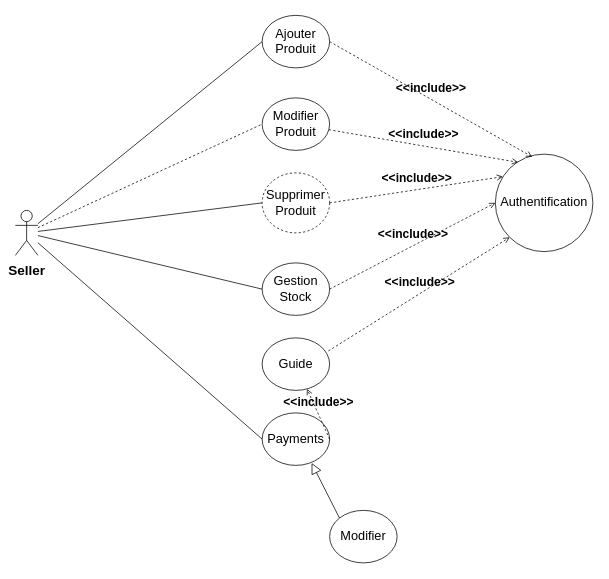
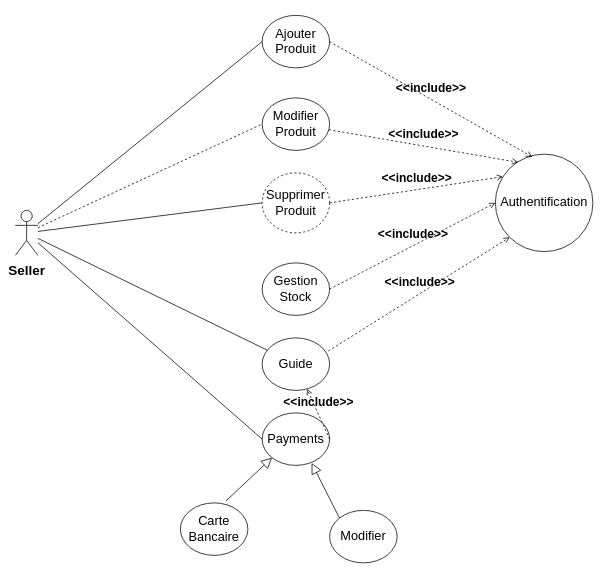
- <mxCell id="14" value="" style="endArrow=none;html=1;rounded=0;fontSize=17;entryX=0;entryY=0.5;entryDx=0;entryDy=0;" edge="1" parent="1" source="2" target="6"><mxGeometry relative="1" as="geometry"><mxPoint x="60" y="119.997" as="sourcePoint" /><mxPoint x="359" y="381.86" as="targetPoint" /></mxGeometry></mxCell>
+ <mxCell id="14" value="" style="endArrow=none;html=1;rounded=0;fontSize=17;" edge="1" parent="1" source="2" target="7"><mxGeometry relative="1" as="geometry"><mxPoint x="60" y="119.997" as="sourcePoint" /><mxPoint x="359" y="381.86" as="targetPoint" /></mxGeometry></mxCell>
+ <mxCell id="9" value="" style="edgeStyle=none;html=1;endSize=12;endArrow=block;endFill=0;entryX=0;entryY=1;entryDx=0;entryDy=0;exitX=0.676;exitY=-0.037;exitDx=0;exitDy=0;exitPerimeter=0;" edge="1" parent="1" source="11" target="8"><mxGeometry width="160" relative="1" as="geometry"><mxPoint x="300" y="670" as="sourcePoint" /><mxPoint x="300" y="550" as="targetPoint" /></mxGeometry></mxCell>
+ <mxCell id="11" value="Carte Bancaire" style="ellipse;whiteSpace=wrap;html=1;align=center;fontSize=17;" vertex="1" parent="1"><mxGeometry x="240" y="670" width="90" height="70" as="geometry" /></mxCell>
